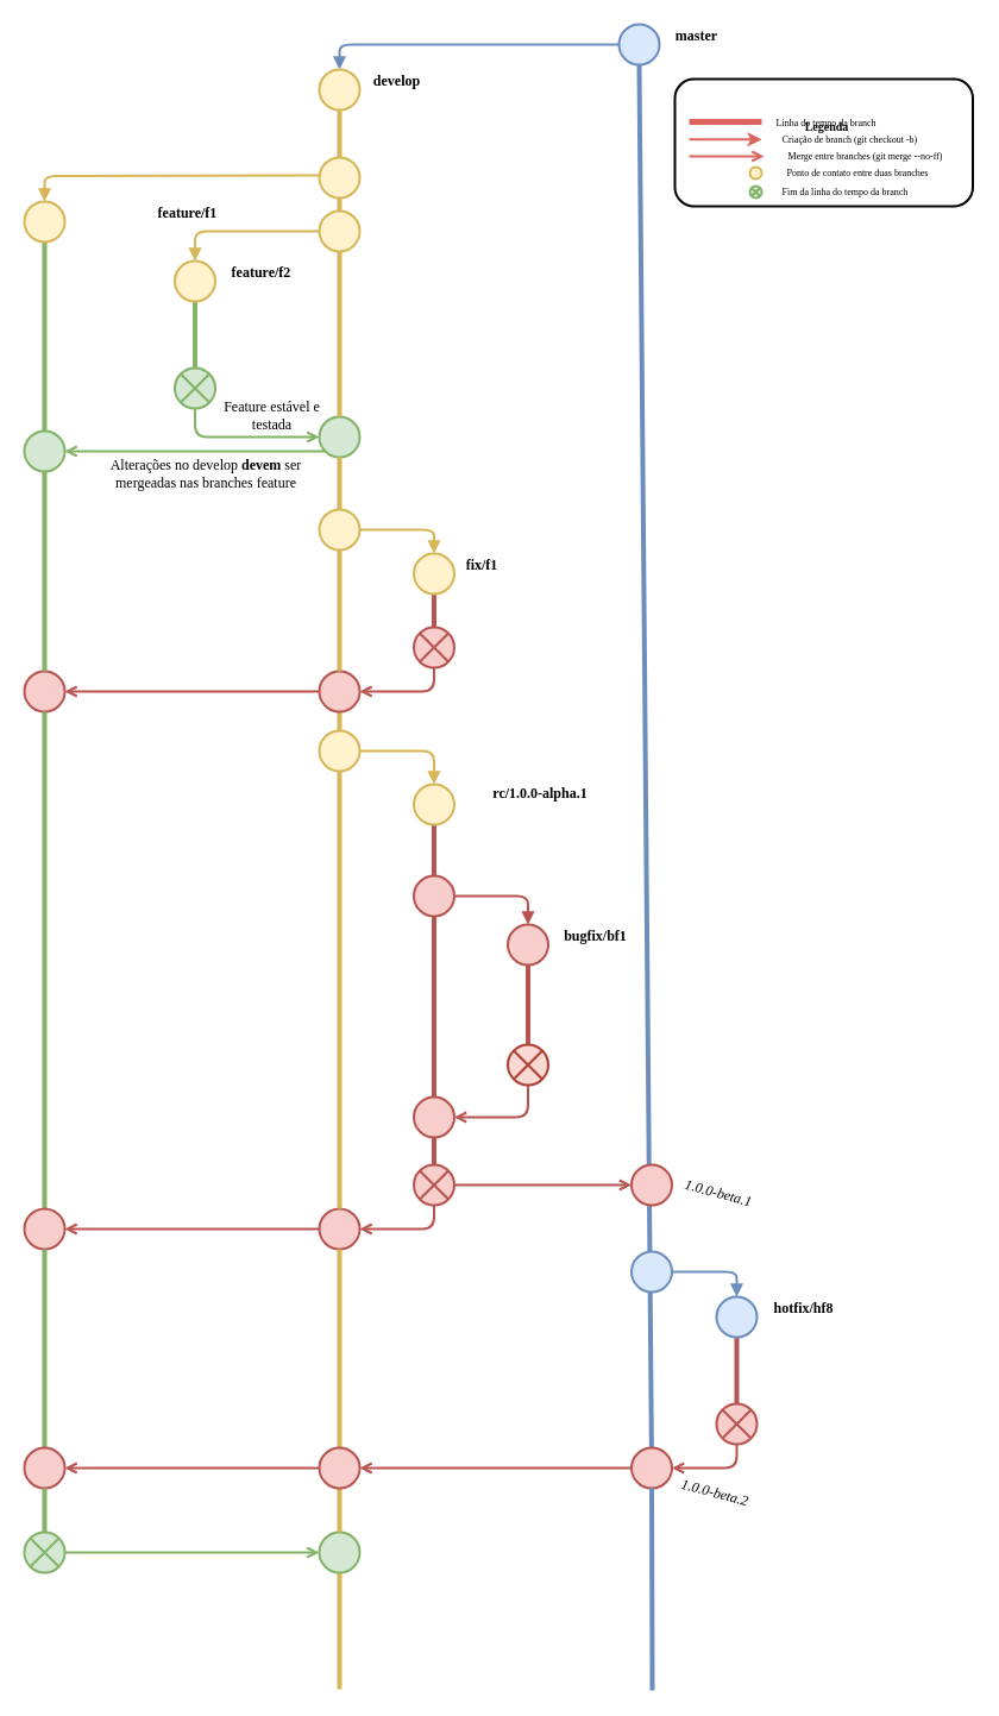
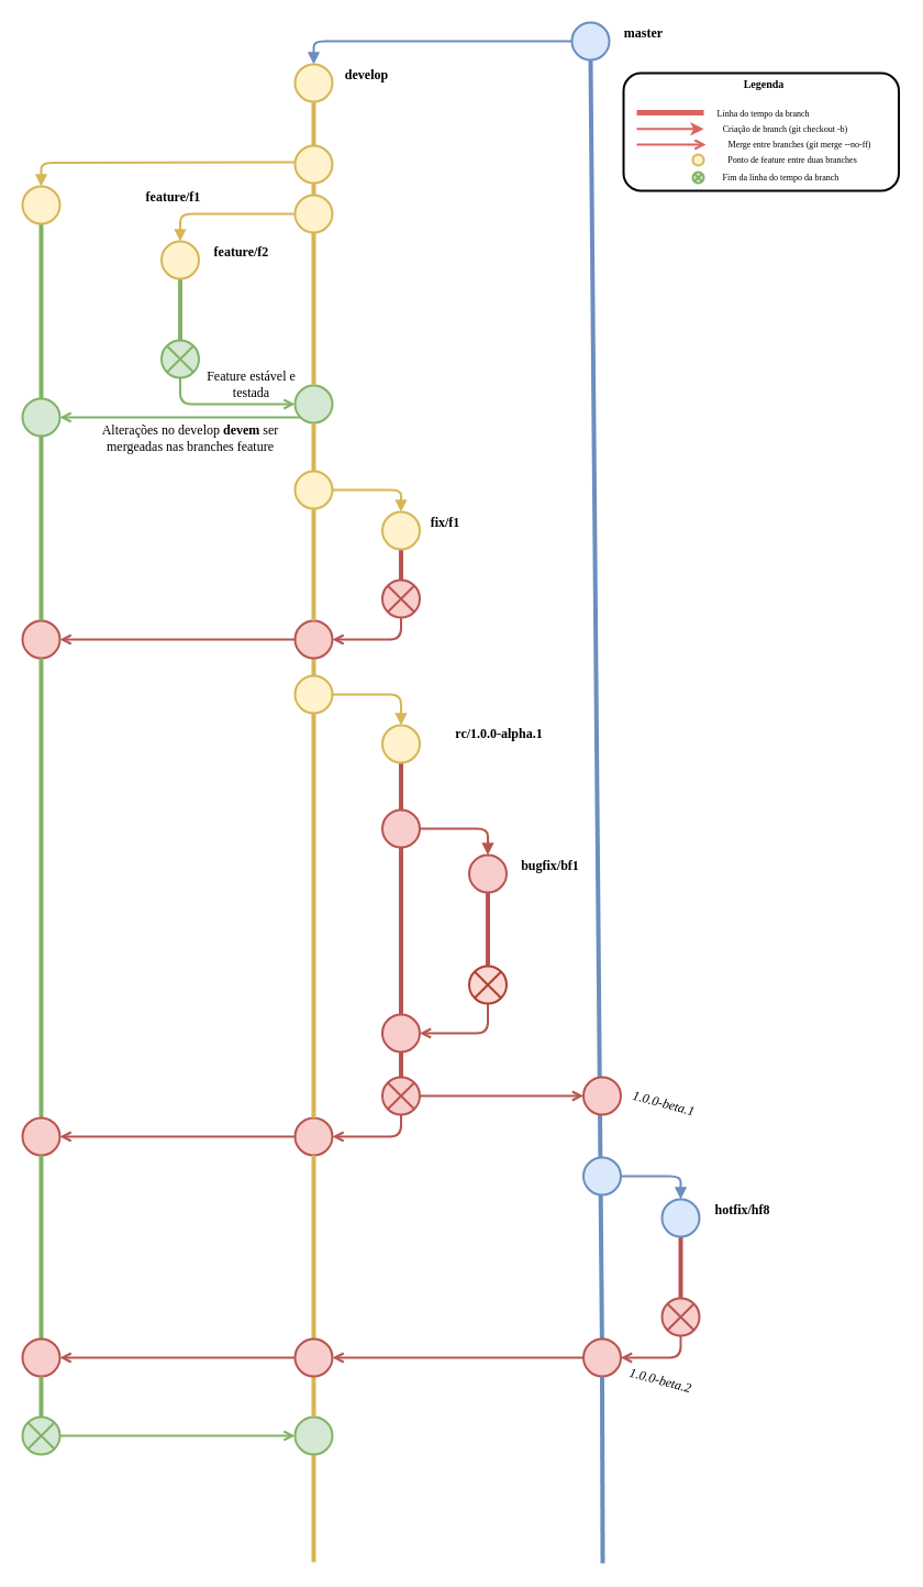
- <mxCell id="98" value="&lt;b&gt;&lt;font style=&quot;font-size: 10px&quot;&gt;Legenda&lt;/font&gt;&lt;/b&gt;" style="text;html=1;strokeColor=none;fillColor=none;align=center;verticalAlign=middle;whiteSpace=wrap;rounded=0;shadow=0;labelBackgroundColor=none;fontFamily=Verdana;fontSize=8;fontColor=#000000;" parent="1" vertex="1"><mxGeometry x="675" y="96" width="40" height="20" as="geometry" /></mxCell>
+ <mxCell id="98" value="&lt;b&gt;&lt;font style=&quot;font-size: 10px&quot;&gt;Legenda&lt;/font&gt;&lt;/b&gt;" style="text;html=1;strokeColor=none;fillColor=none;align=center;verticalAlign=middle;whiteSpace=wrap;rounded=0;shadow=0;labelBackgroundColor=none;fontFamily=Verdana;fontSize=8;fontColor=#000000;" parent="1" vertex="1"><mxGeometry x="675" y="66" width="40" height="20" as="geometry" /></mxCell>
- <mxCell id="97" value="&lt;span&gt;Ponto de contato entre duas branches&lt;/span&gt;" style="text;html=1;strokeColor=none;fillColor=none;align=center;verticalAlign=middle;whiteSpace=wrap;rounded=0;shadow=0;labelBackgroundColor=none;fontFamily=Verdana;fontSize=8;fontColor=#000000;" parent="1" vertex="1"><mxGeometry x="642.5" y="140" width="156" height="10" as="geometry" /></mxCell>
+ <mxCell id="97" value="&lt;span&gt;Ponto de feature entre duas branches&lt;/span&gt;" style="text;html=1;strokeColor=none;fillColor=none;align=center;verticalAlign=middle;whiteSpace=wrap;rounded=0;shadow=0;labelBackgroundColor=none;fontFamily=Verdana;fontSize=8;fontColor=#000000;" parent="1" vertex="1"><mxGeometry x="642.5" y="140" width="156" height="10" as="geometry" /></mxCell>
